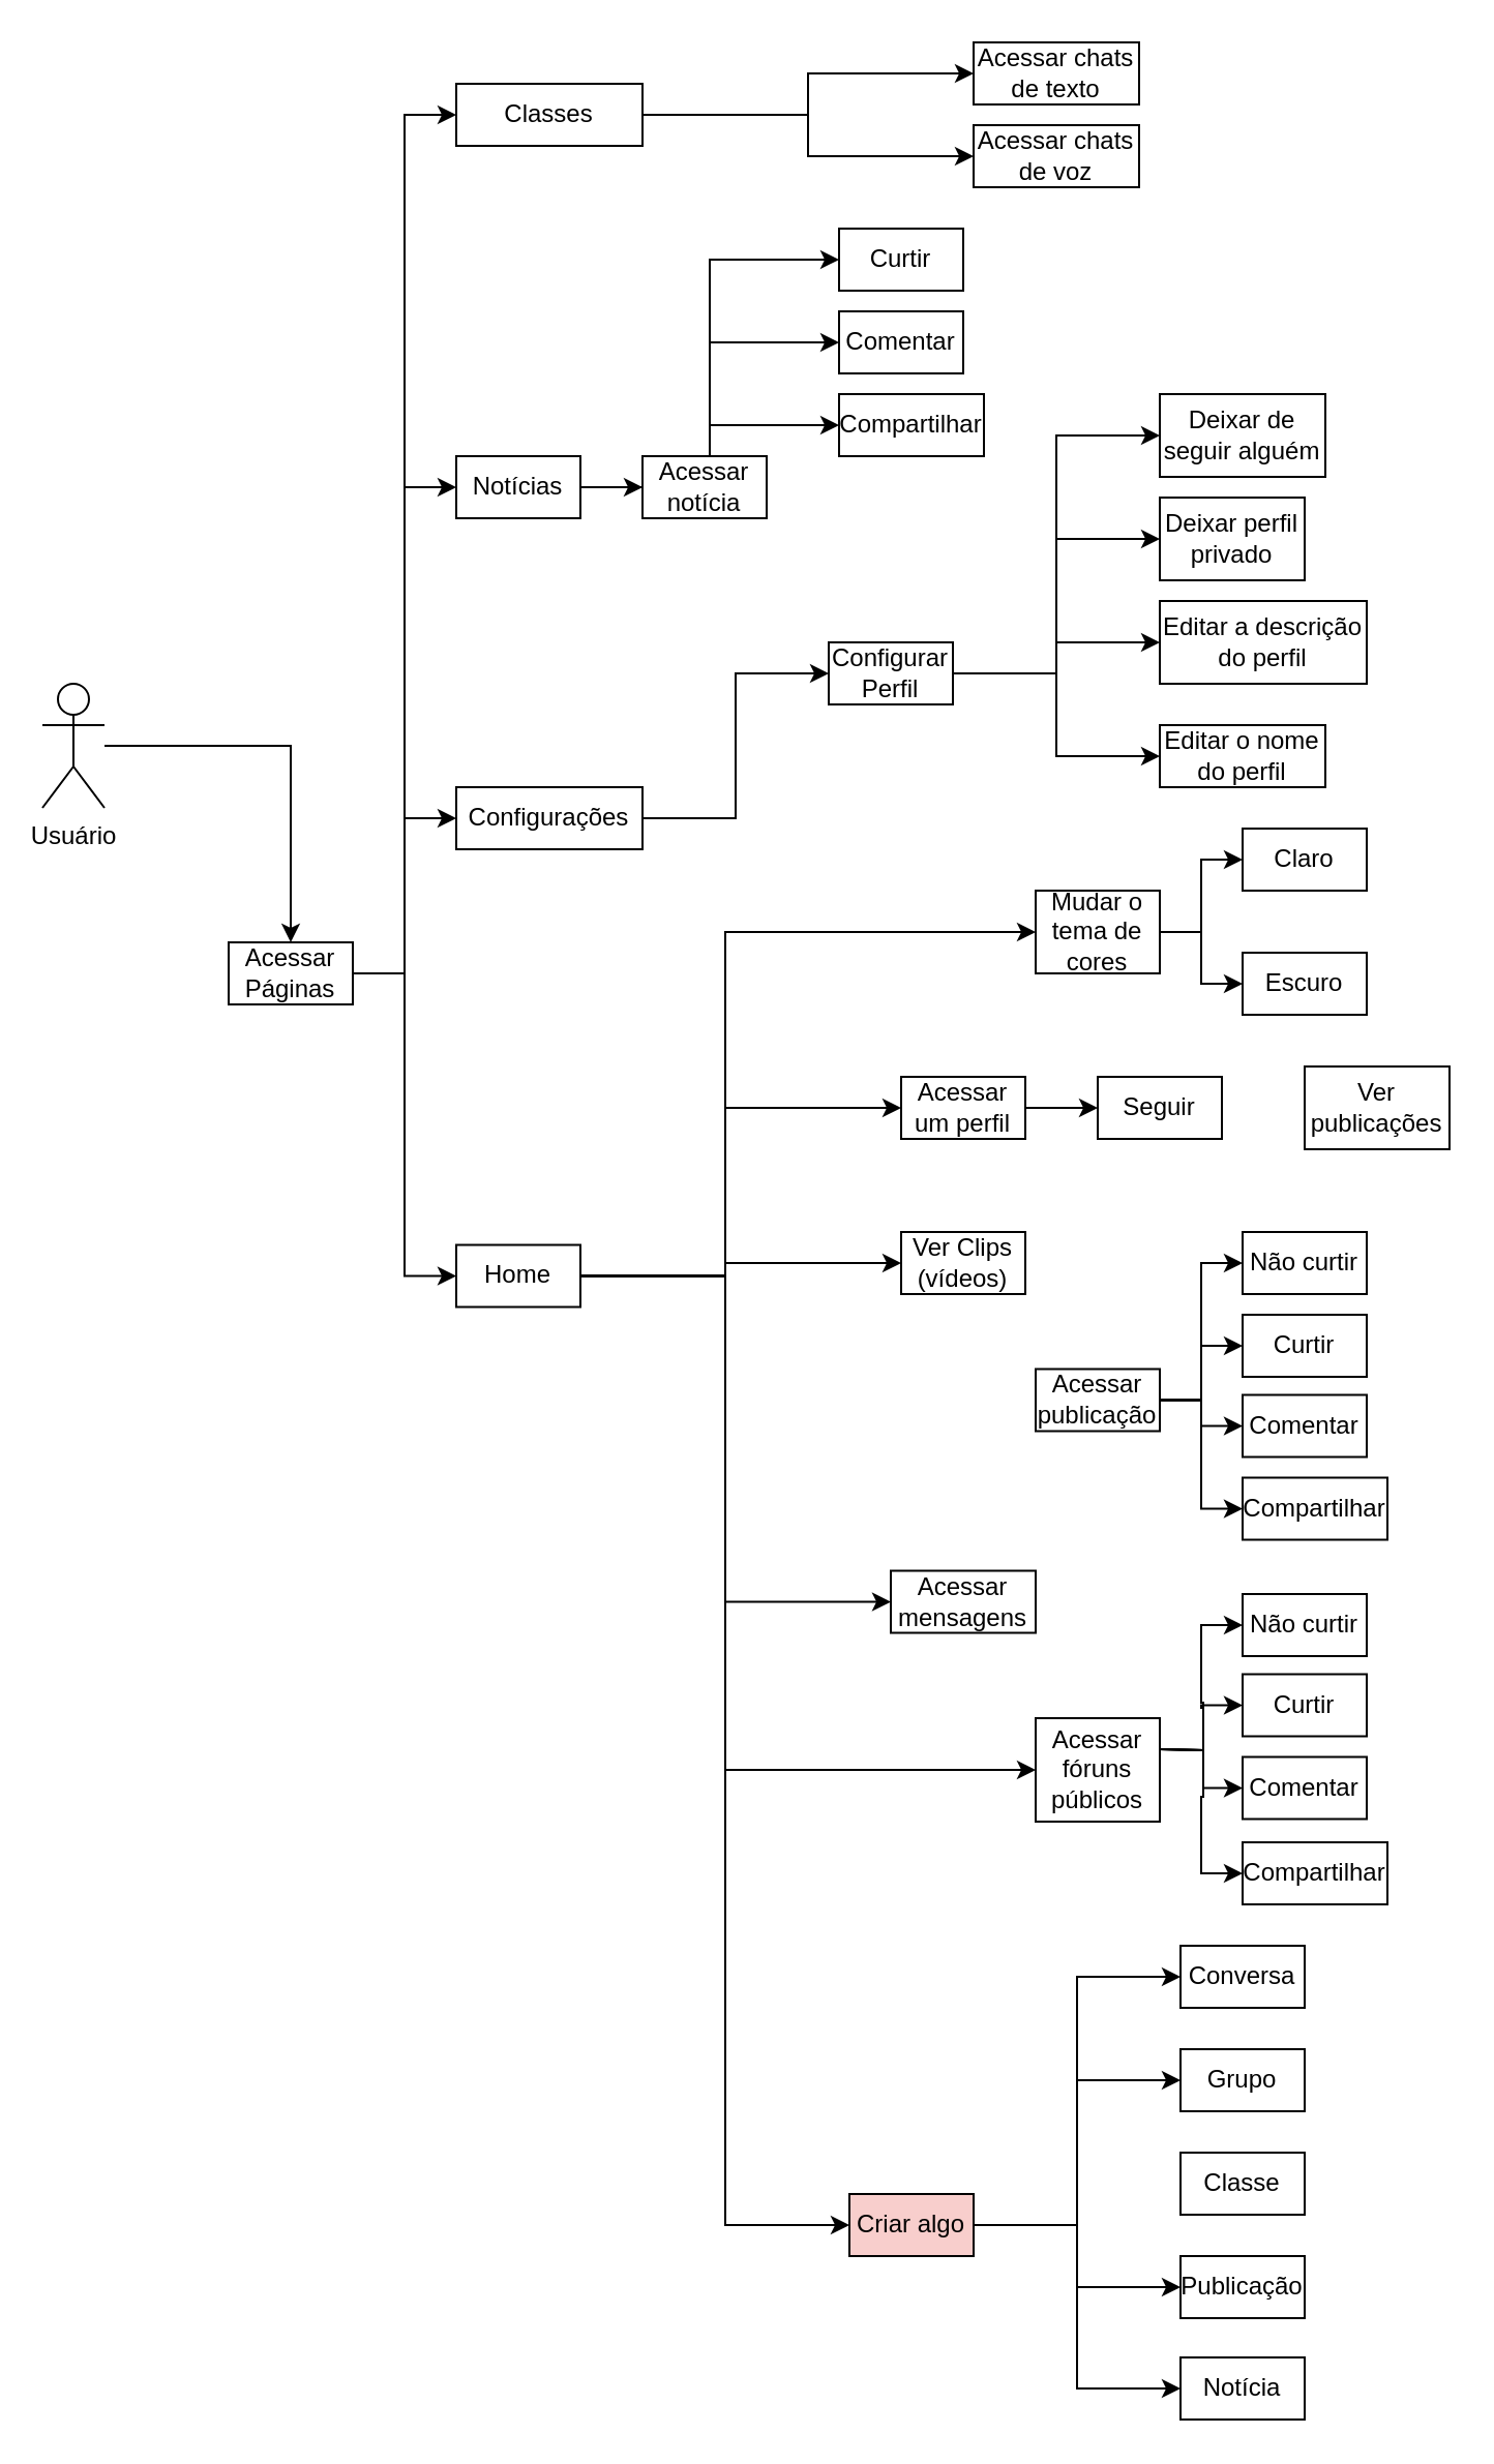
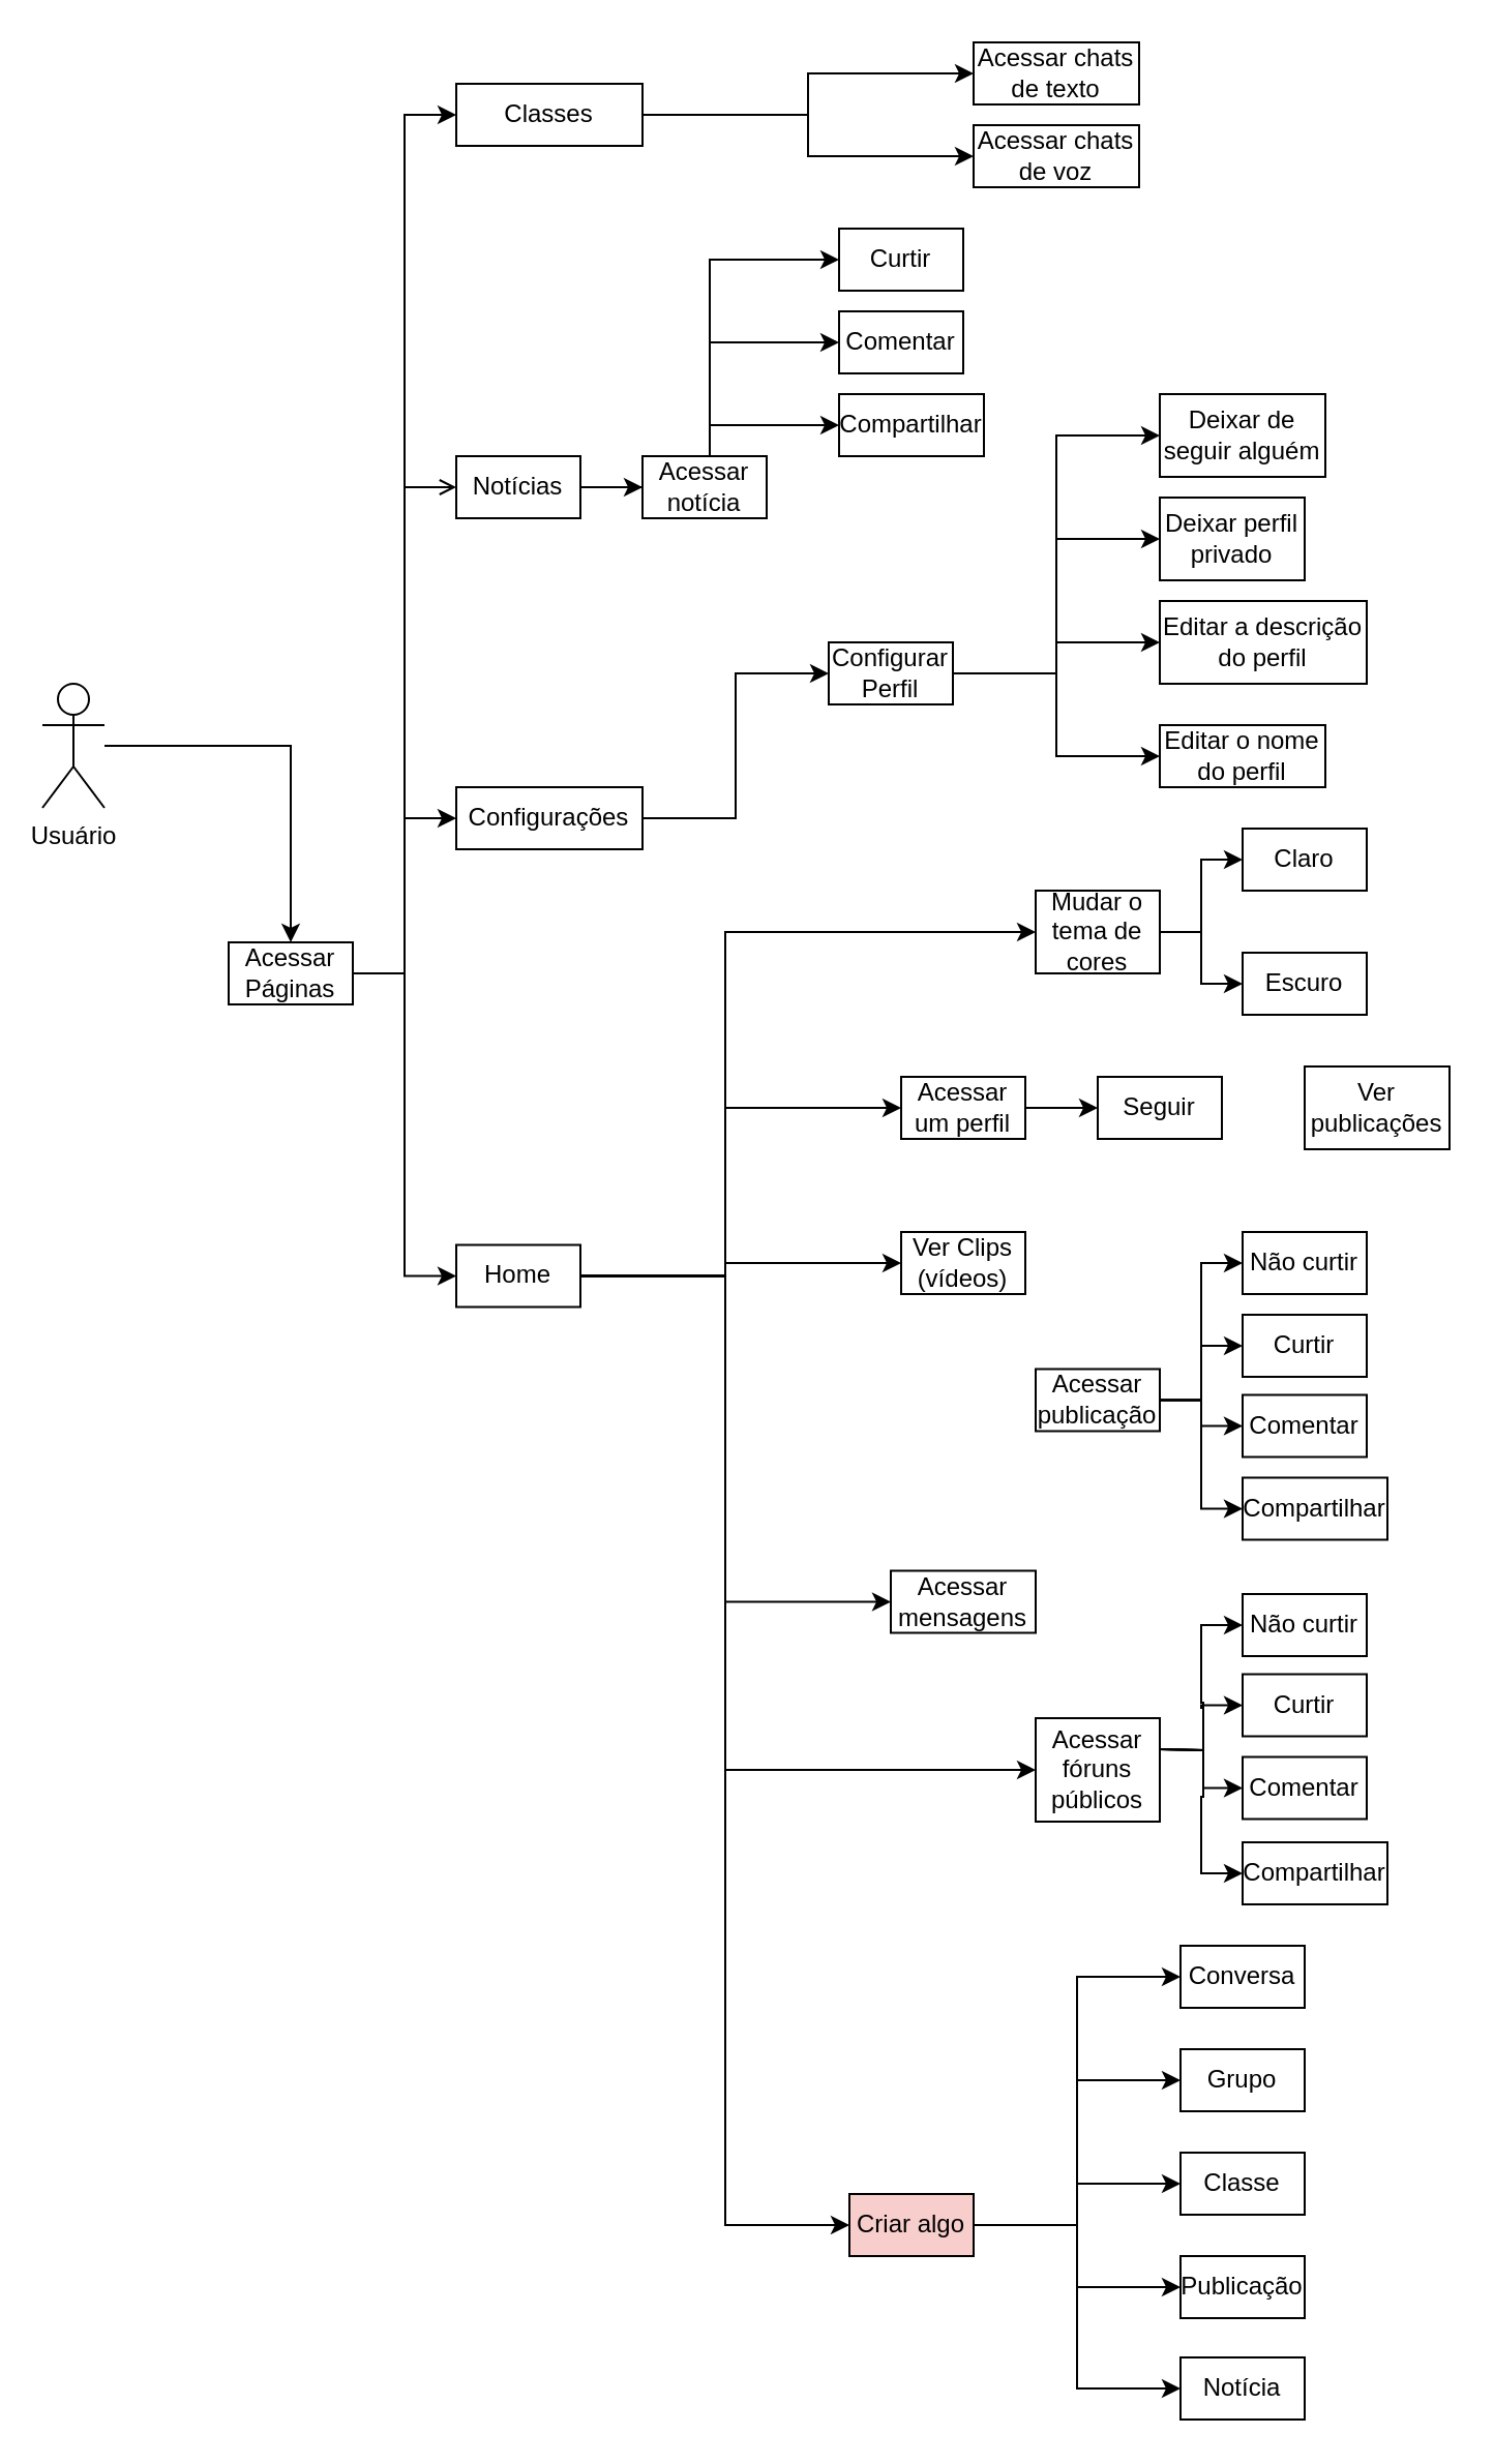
- <mxCell id="16" style="edgeStyle=orthogonalEdgeStyle;rounded=0;orthogonalLoop=1;jettySize=auto;html=1;entryX=0;entryY=0.5;entryDx=0;entryDy=0;" parent="1" source="17" target="76" edge="1"><mxGeometry relative="1" as="geometry" /></mxCell>
+ <mxCell id="16" style="edgeStyle=orthogonalEdgeStyle;rounded=0;orthogonalLoop=1;jettySize=auto;html=1;entryX=0;entryY=0.5;entryDx=0;entryDy=0;endArrow=open;" parent="1" source="17" target="76" edge="1"><mxGeometry relative="1" as="geometry" /></mxCell>
+ <mxCell id="28" style="edgeStyle=orthogonalEdgeStyle;rounded=0;orthogonalLoop=1;jettySize=auto;html=1;entryX=0;entryY=0.5;entryDx=0;entryDy=0;" parent="1" source="31" target="4" edge="1"><mxGeometry relative="1" as="geometry" /></mxCell>
